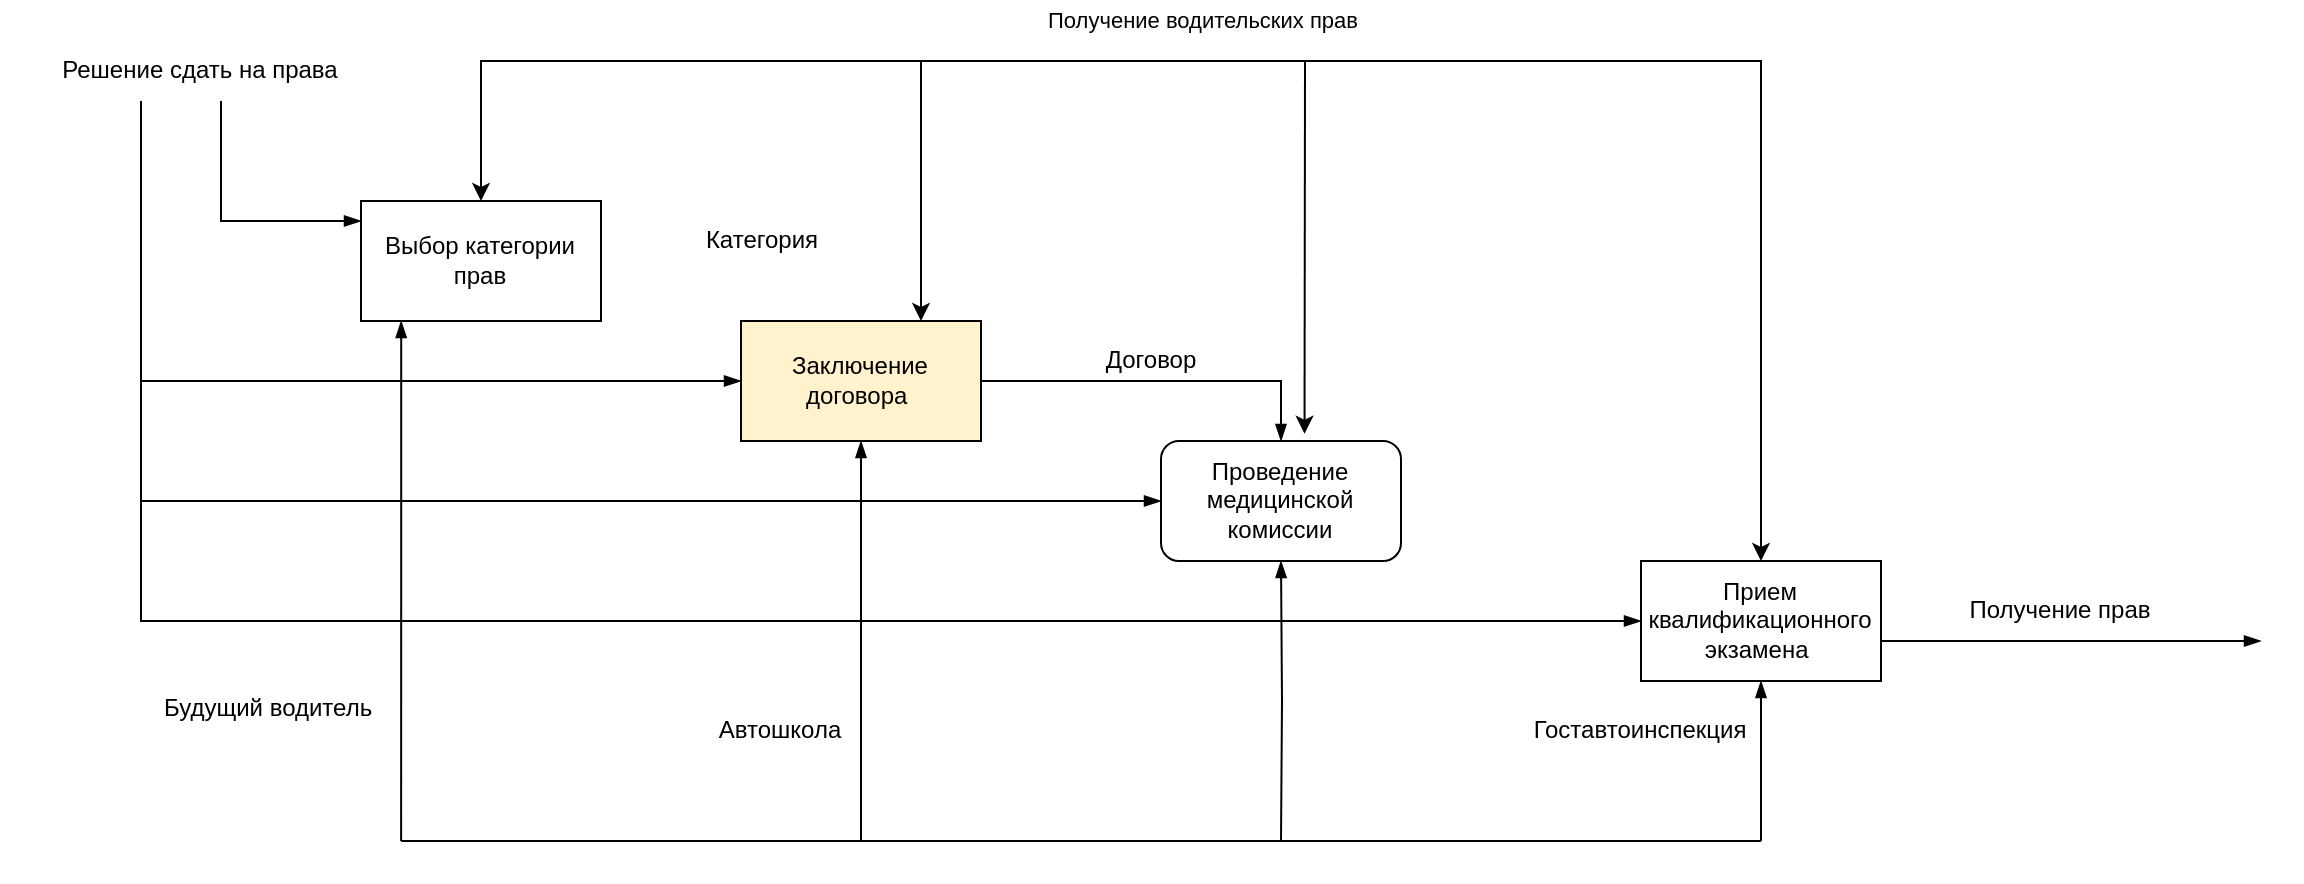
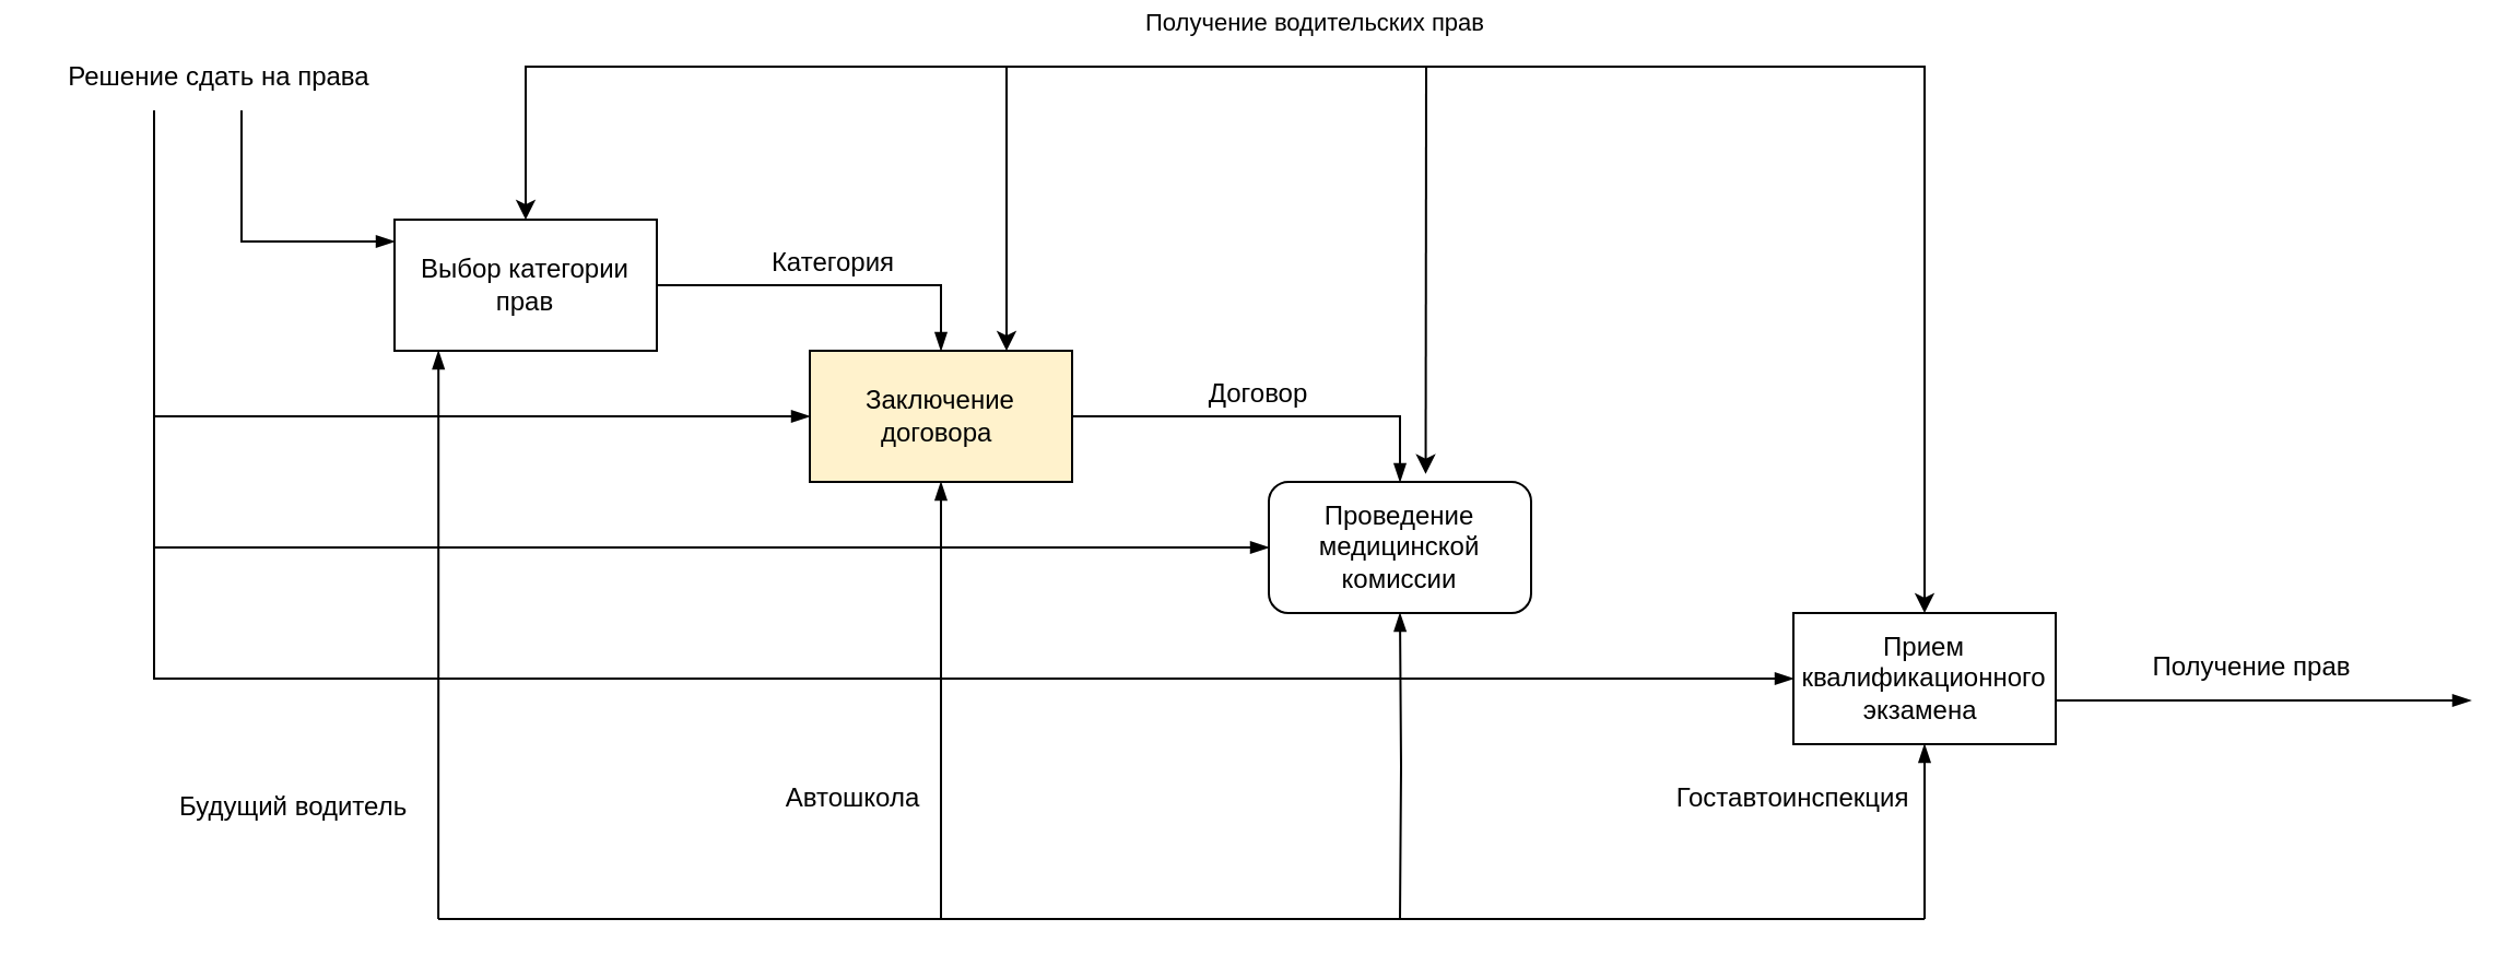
+ <mxCell id="2" style="edgeStyle=orthogonalEdgeStyle;rounded=0;orthogonalLoop=1;jettySize=auto;html=1;fontSize=12;endArrow=blockThin;endFill=1;" parent="1" source="3" target="5" edge="1"><mxGeometry relative="1" as="geometry"><Array as="points"><mxPoint x="430" y="130" /></Array></mxGeometry></mxCell>
- <mxCell id="26" value="&lt;span style=&quot;font-family: Helvetica; font-size: 12px; font-style: normal; font-variant-ligatures: normal; font-variant-caps: normal; letter-spacing: normal; orphans: 2; text-align: center; text-indent: 0px; text-transform: none; widows: 2; word-spacing: 0px; -webkit-text-stroke-width: 0px; text-decoration-thickness: initial; text-decoration-style: initial; text-decoration-color: initial; float: none; display: inline !important;&quot;&gt;Будущий водитель&lt;/span&gt;" style="text;whiteSpace=wrap;html=1;fontStyle=0;fontColor=default;labelBackgroundColor=default;" parent="1" vertex="1"><mxGeometry x="80" y="340" width="110" height="25" as="geometry" /></mxCell>
+ <mxCell id="26" value="&lt;span style=&quot;font-family: Helvetica; font-size: 12px; font-style: normal; font-variant-ligatures: normal; font-variant-caps: normal; letter-spacing: normal; orphans: 2; text-align: center; text-indent: 0px; text-transform: none; widows: 2; word-spacing: 0px; -webkit-text-stroke-width: 0px; text-decoration-thickness: initial; text-decoration-style: initial; text-decoration-color: initial; float: none; display: inline !important;&quot;&gt;Будущий водитель&lt;/span&gt;" style="text;whiteSpace=wrap;html=1;fontStyle=0;fontColor=default;labelBackgroundColor=default;" parent="1" vertex="1"><mxGeometry x="80" y="355" width="110" height="25" as="geometry" /></mxCell>
